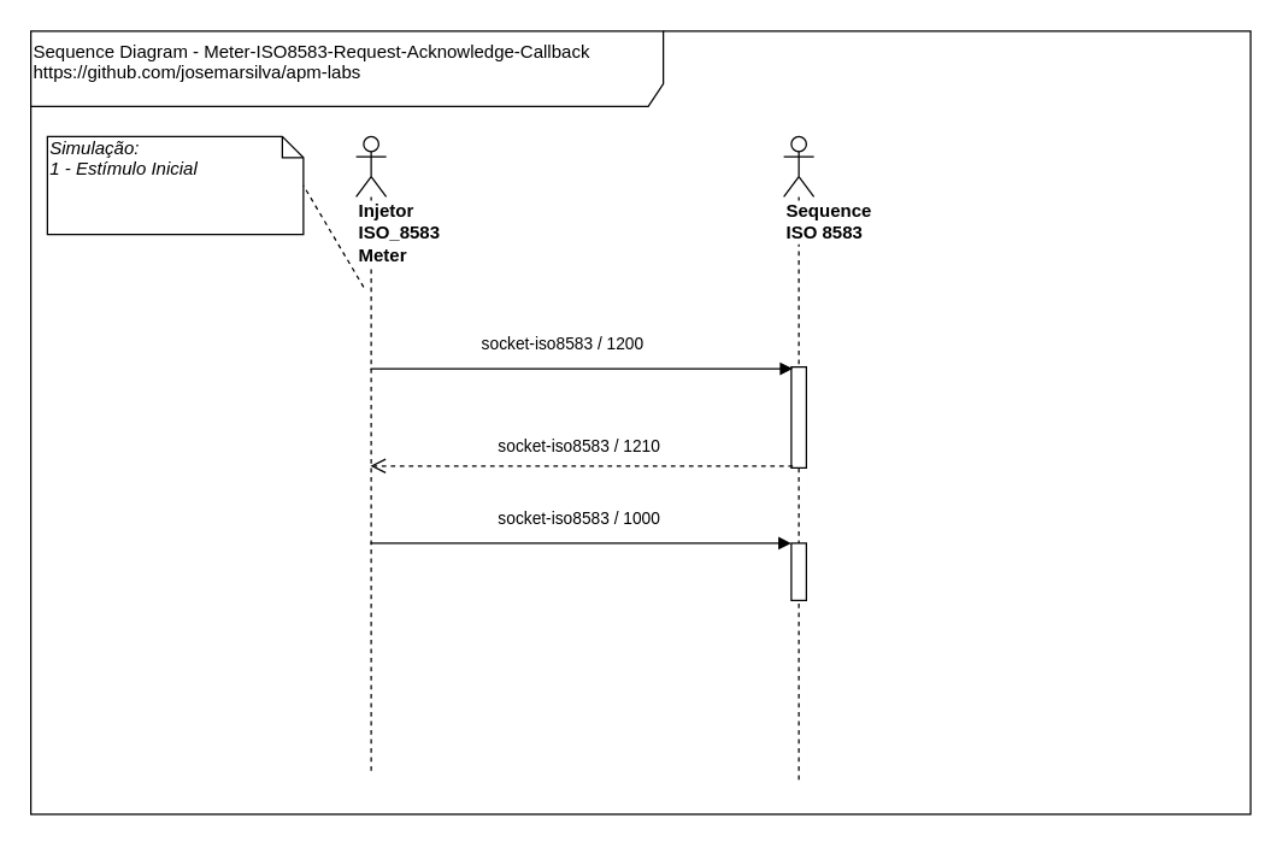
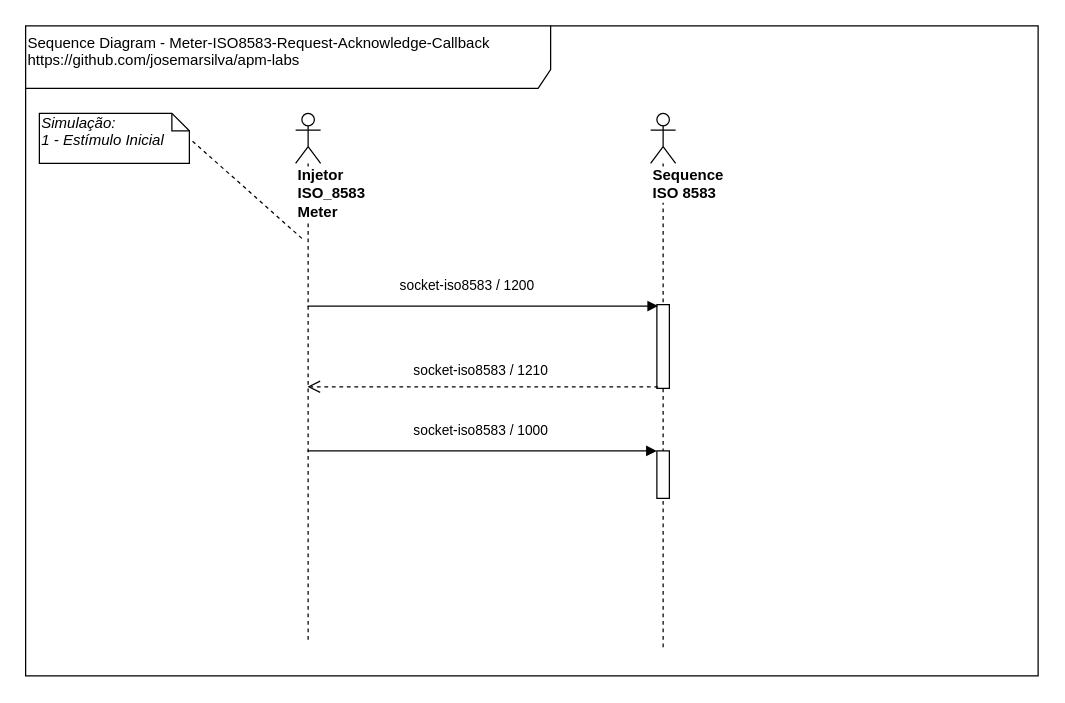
- <mxCell id="10" value="&lt;span&gt;Simulação:&lt;/span&gt;&lt;br&gt;1 - Estímulo Inicial" style="shape=note;whiteSpace=wrap;html=1;size=14;verticalAlign=top;align=left;spacingTop=-6;fontStyle=2" parent="1" vertex="1"><mxGeometry x="31" y="90" width="170" height="65" as="geometry" /></mxCell>
+ <mxCell id="10" value="&lt;span&gt;Simulação:&lt;/span&gt;&lt;br&gt;1 - Estímulo Inicial" style="shape=note;whiteSpace=wrap;html=1;size=14;verticalAlign=top;align=left;spacingTop=-6;fontStyle=2" parent="1" vertex="1"><mxGeometry x="31" y="90" width="120" height="40" as="geometry" /></mxCell>
